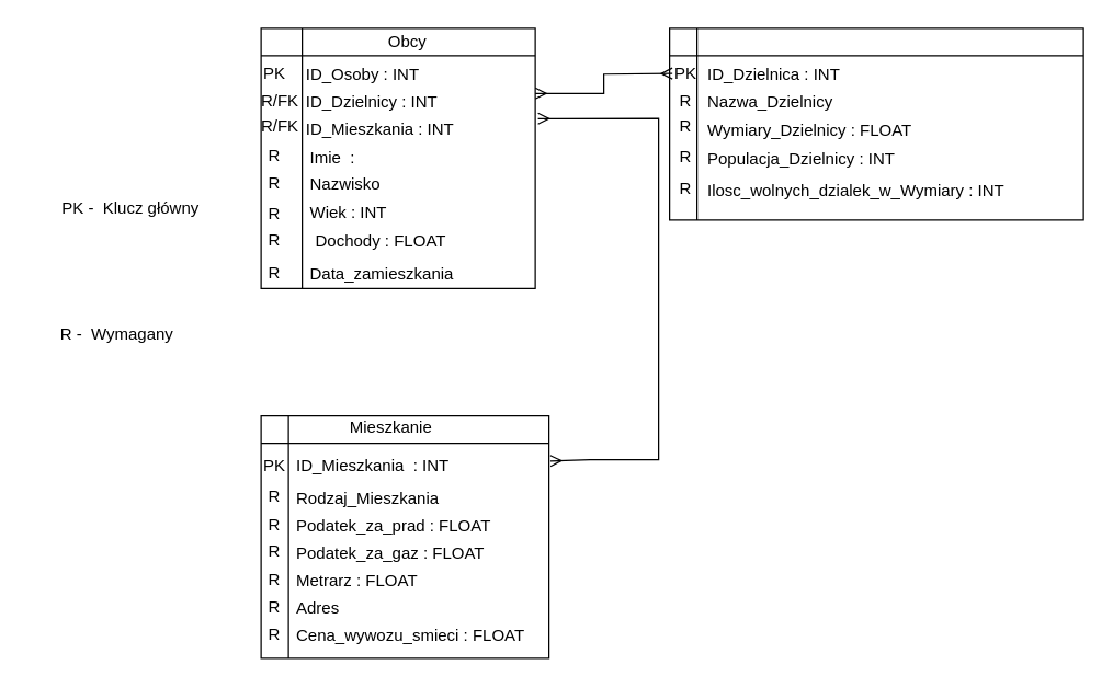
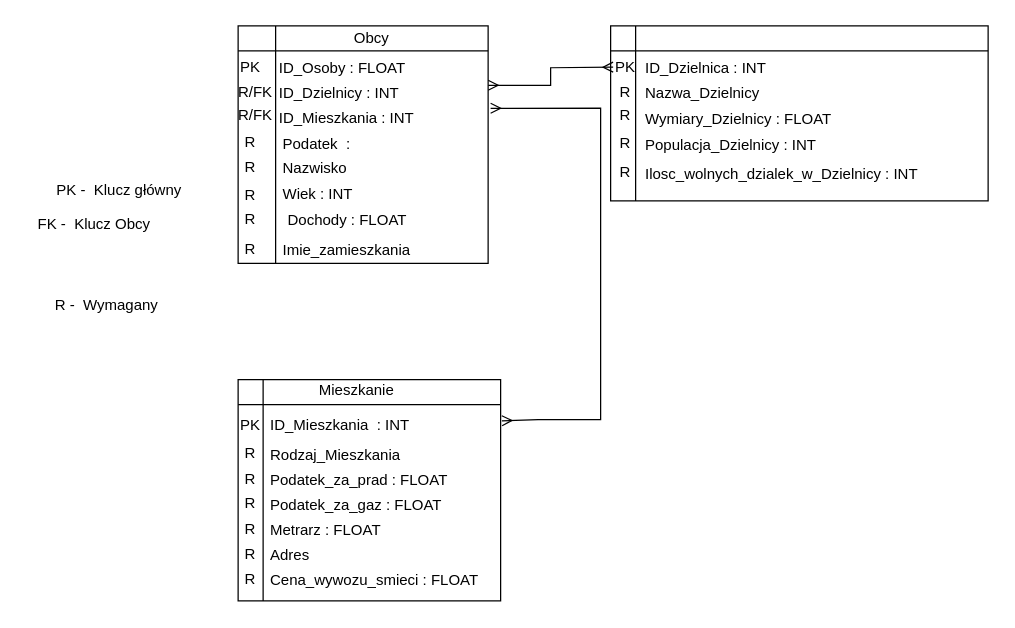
- <mxCell id="17" value="ID_Osoby : INT" style="text;align=left;verticalAlign=top;spacingLeft=4;spacingRight=4;overflow=hidden;rotatable=0;points=[[0,0.5],[1,0.5]];portConstraint=eastwest;" parent="1" vertex="1"><mxGeometry x="217" y="40" width="160" height="26" as="geometry" /></mxCell>
+ <mxCell id="17" value="ID_Osoby : FLOAT" style="text;align=left;verticalAlign=top;spacingLeft=4;spacingRight=4;overflow=hidden;rotatable=0;points=[[0,0.5],[1,0.5]];portConstraint=eastwest;" parent="1" vertex="1"><mxGeometry x="217" y="40" width="160" height="26" as="geometry" /></mxCell>
- <mxCell id="20" value="Imie  :" style="text;align=left;verticalAlign=top;spacingLeft=4;spacingRight=4;overflow=hidden;rotatable=0;points=[[0,0.5],[1,0.5]];portConstraint=eastwest;" parent="1" vertex="1"><mxGeometry x="220" y="101" width="160" height="26" as="geometry" /></mxCell>
+ <mxCell id="20" value="Podatek  :" style="text;align=left;verticalAlign=top;spacingLeft=4;spacingRight=4;overflow=hidden;rotatable=0;points=[[0,0.5],[1,0.5]];portConstraint=eastwest;" parent="1" vertex="1"><mxGeometry x="220" y="101" width="160" height="26" as="geometry" /></mxCell>
- <mxCell id="7" value="Ilosc_wolnych_dzialek_w_Wymiary : INT" style="text;align=left;verticalAlign=top;spacingLeft=4;spacingRight=4;overflow=hidden;rotatable=0;points=[[0,0.5],[1,0.5]];portConstraint=eastwest;rounded=0;shadow=0;html=0;" parent="1" vertex="1"><mxGeometry x="510" y="125" width="240" height="26" as="geometry" /></mxCell>
+ <mxCell id="7" value="Ilosc_wolnych_dzialek_w_Dzielnicy : INT" style="text;align=left;verticalAlign=top;spacingLeft=4;spacingRight=4;overflow=hidden;rotatable=0;points=[[0,0.5],[1,0.5]];portConstraint=eastwest;rounded=0;shadow=0;html=0;" parent="1" vertex="1"><mxGeometry x="510" y="125" width="240" height="26" as="geometry" /></mxCell>
+ <mxCell id="51" value="FK -&amp;nbsp; Klucz Obcy" style="text;html=1;strokeColor=none;fillColor=none;align=center;verticalAlign=middle;whiteSpace=wrap;rounded=0;" parent="1" vertex="1"><mxGeometry x="20" y="169" width="110" height="20" as="geometry" /></mxCell>
- <mxCell id="23" value="Data_zamieszkania" style="text;align=left;verticalAlign=top;spacingLeft=4;spacingRight=4;overflow=hidden;rotatable=0;points=[[0,0.5],[1,0.5]];portConstraint=eastwest;" parent="1" vertex="1"><mxGeometry x="220" y="186" width="160" height="26" as="geometry" /></mxCell>
+ <mxCell id="23" value="Imie_zamieszkania" style="text;align=left;verticalAlign=top;spacingLeft=4;spacingRight=4;overflow=hidden;rotatable=0;points=[[0,0.5],[1,0.5]];portConstraint=eastwest;" parent="1" vertex="1"><mxGeometry x="220" y="186" width="160" height="26" as="geometry" /></mxCell>
